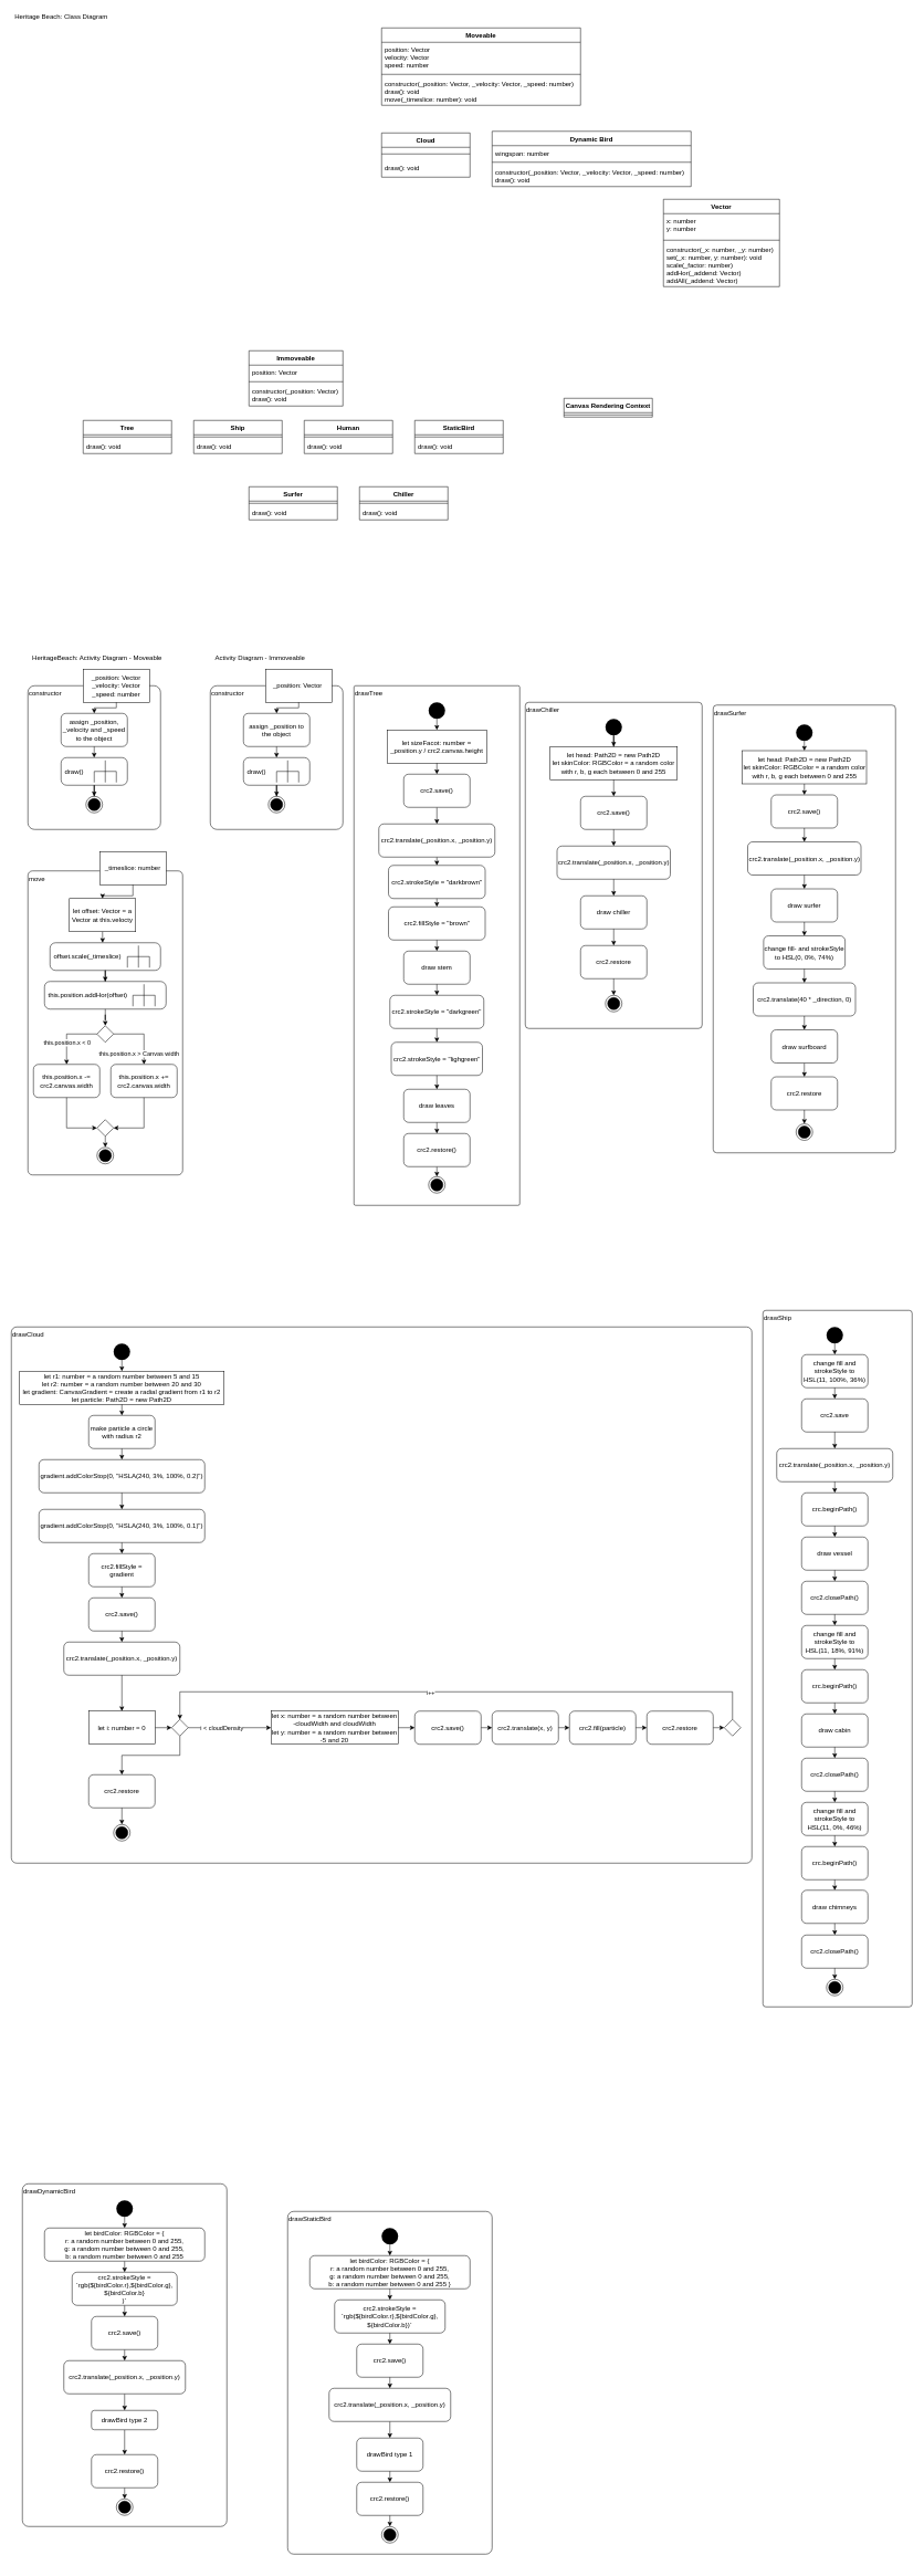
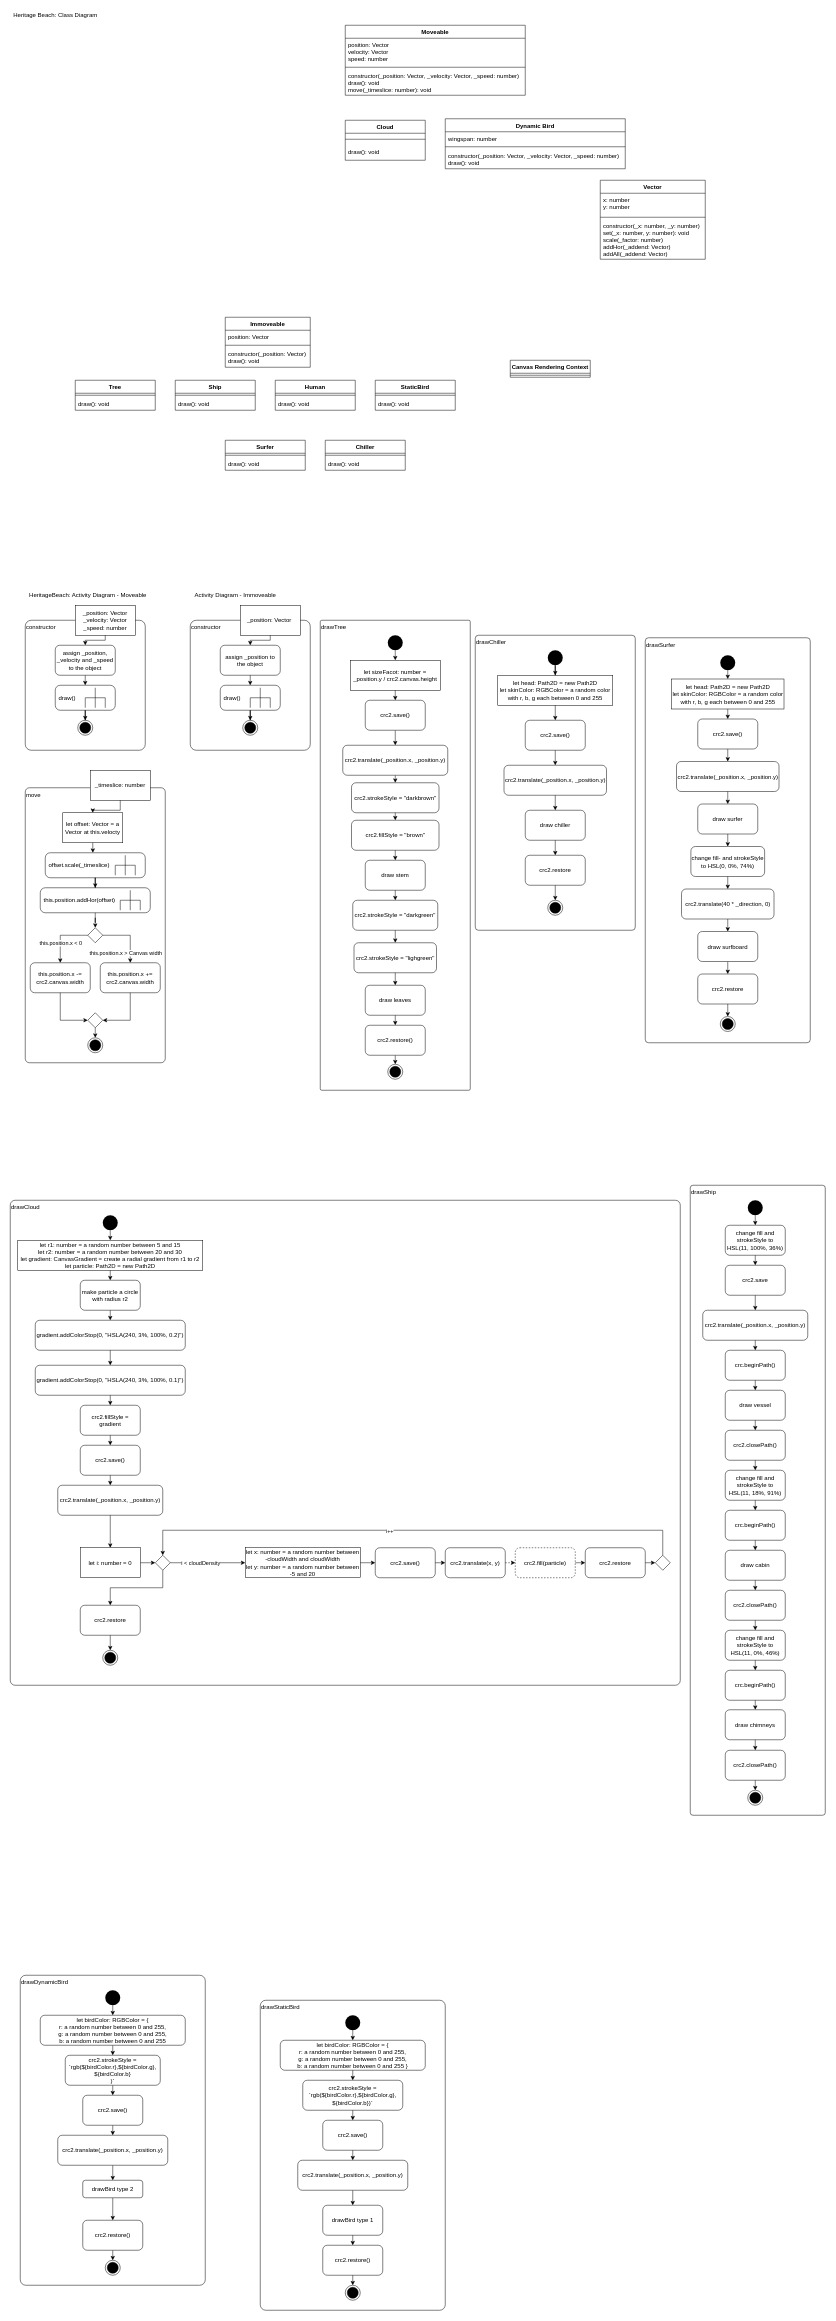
- <mxCell id="172" style="edgeStyle=orthogonalEdgeStyle;rounded=0;orthogonalLoop=1;jettySize=auto;html=1;exitX=1;exitY=0.5;exitDx=0;exitDy=0;entryX=0;entryY=0.5;entryDx=0;entryDy=0;" edge="1" parent="145" source="169" target="171"><mxGeometry relative="1" as="geometry" /></mxCell>
+ <mxCell id="172" style="edgeStyle=orthogonalEdgeStyle;rounded=0;orthogonalLoop=1;jettySize=auto;html=1;exitX=1;exitY=0.5;exitDx=0;exitDy=0;entryX=0;entryY=0.5;entryDx=0;entryDy=0;dashed=1;" edge="1" parent="145" source="169" target="171"><mxGeometry relative="1" as="geometry" /></mxCell>
- <mxCell id="171" value="crc2.fill(particle)" style="rounded=1;whiteSpace=wrap;html=1;" vertex="1" parent="145"><mxGeometry x="1010" y="694.97" width="120" height="60" as="geometry" /></mxCell>
+ <mxCell id="171" value="crc2.fill(particle)" style="rounded=1;whiteSpace=wrap;html=1;dashed=1;" vertex="1" parent="145"><mxGeometry x="1010" y="694.97" width="120" height="60" as="geometry" /></mxCell>
